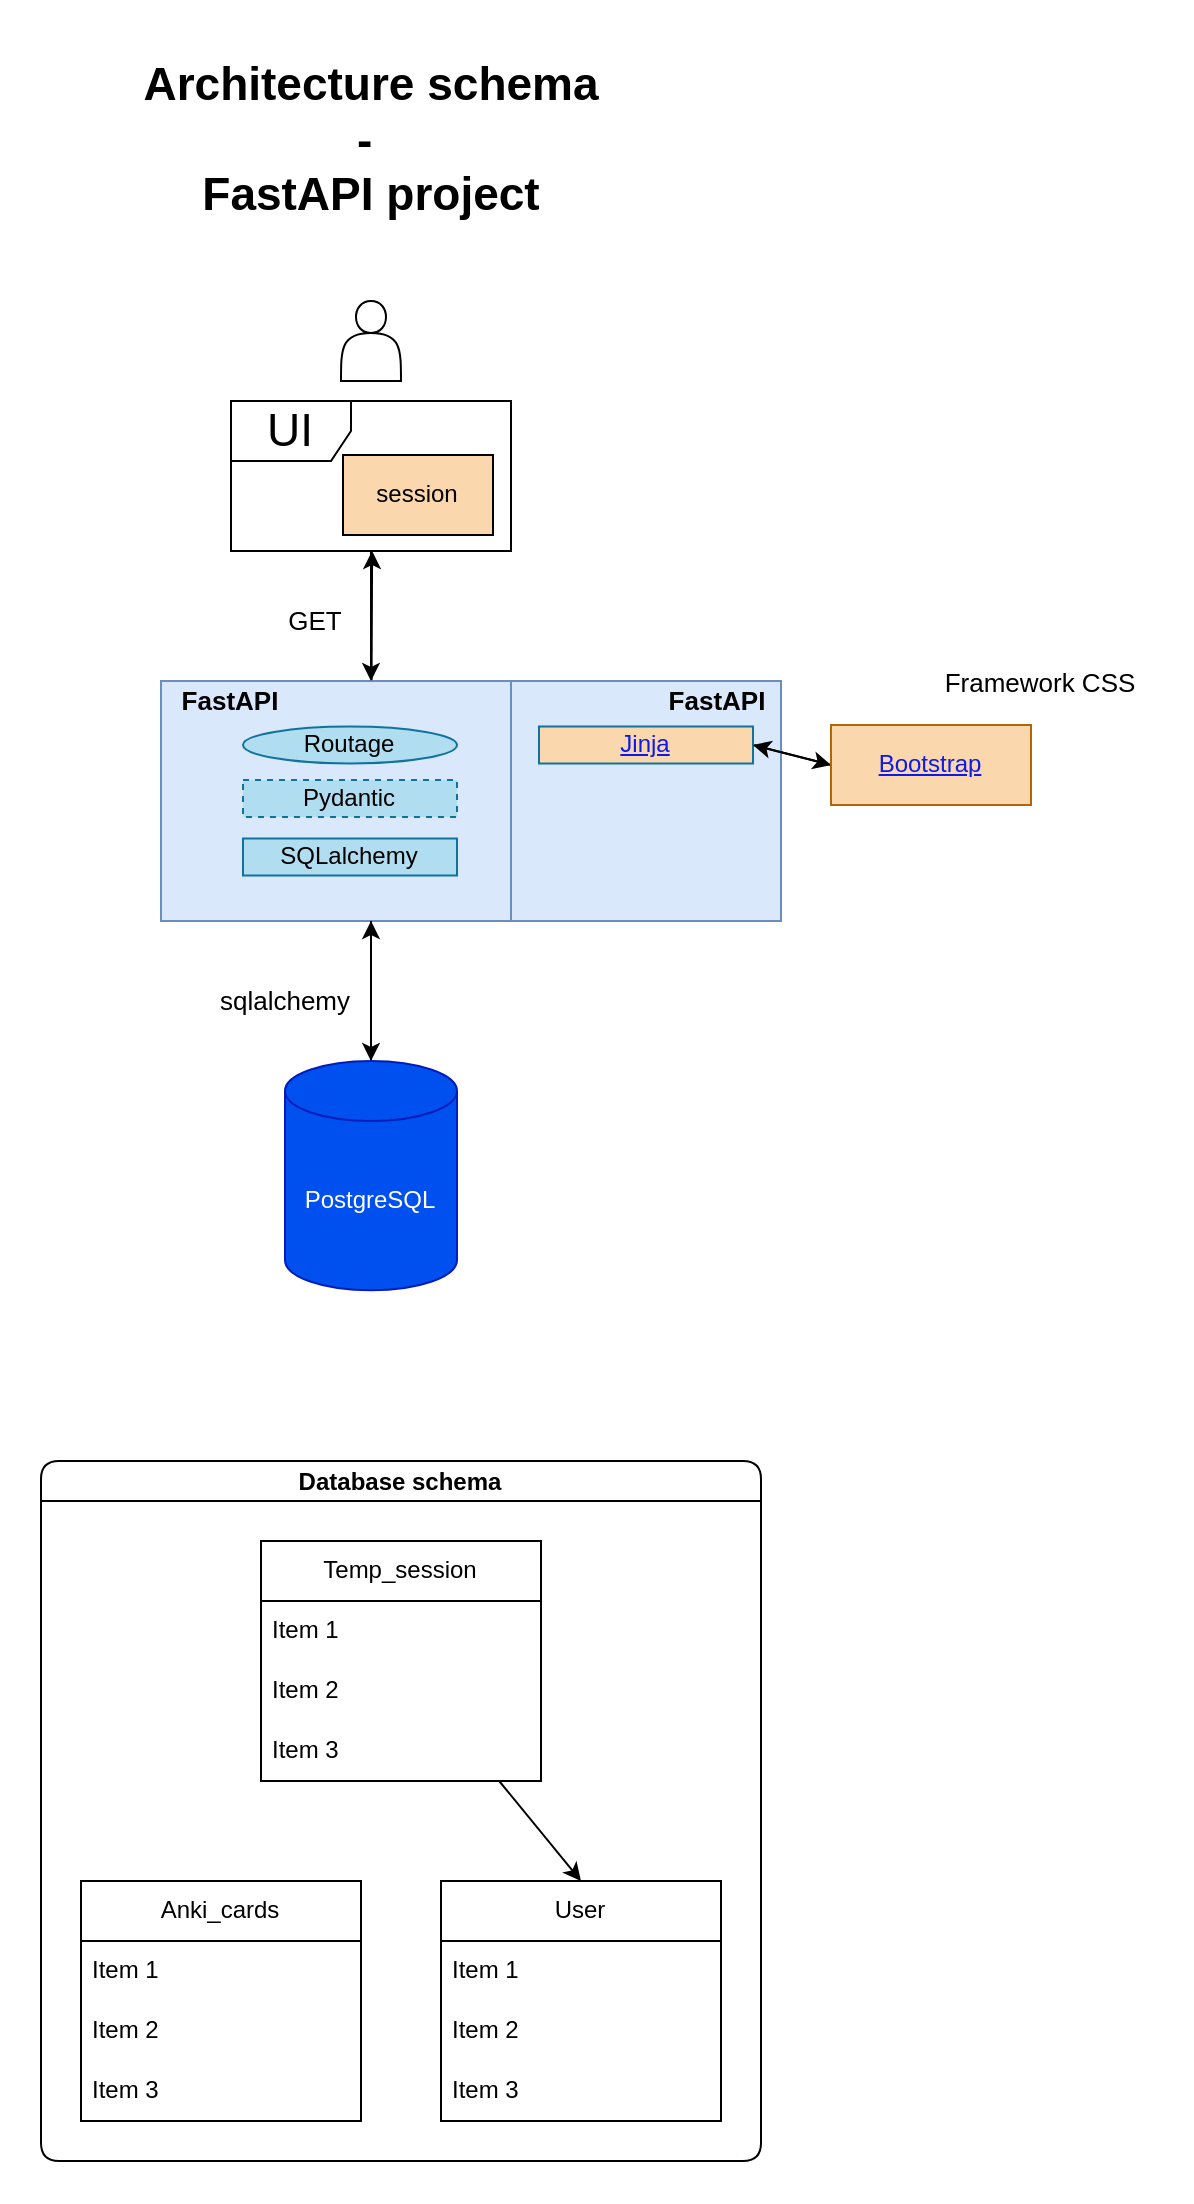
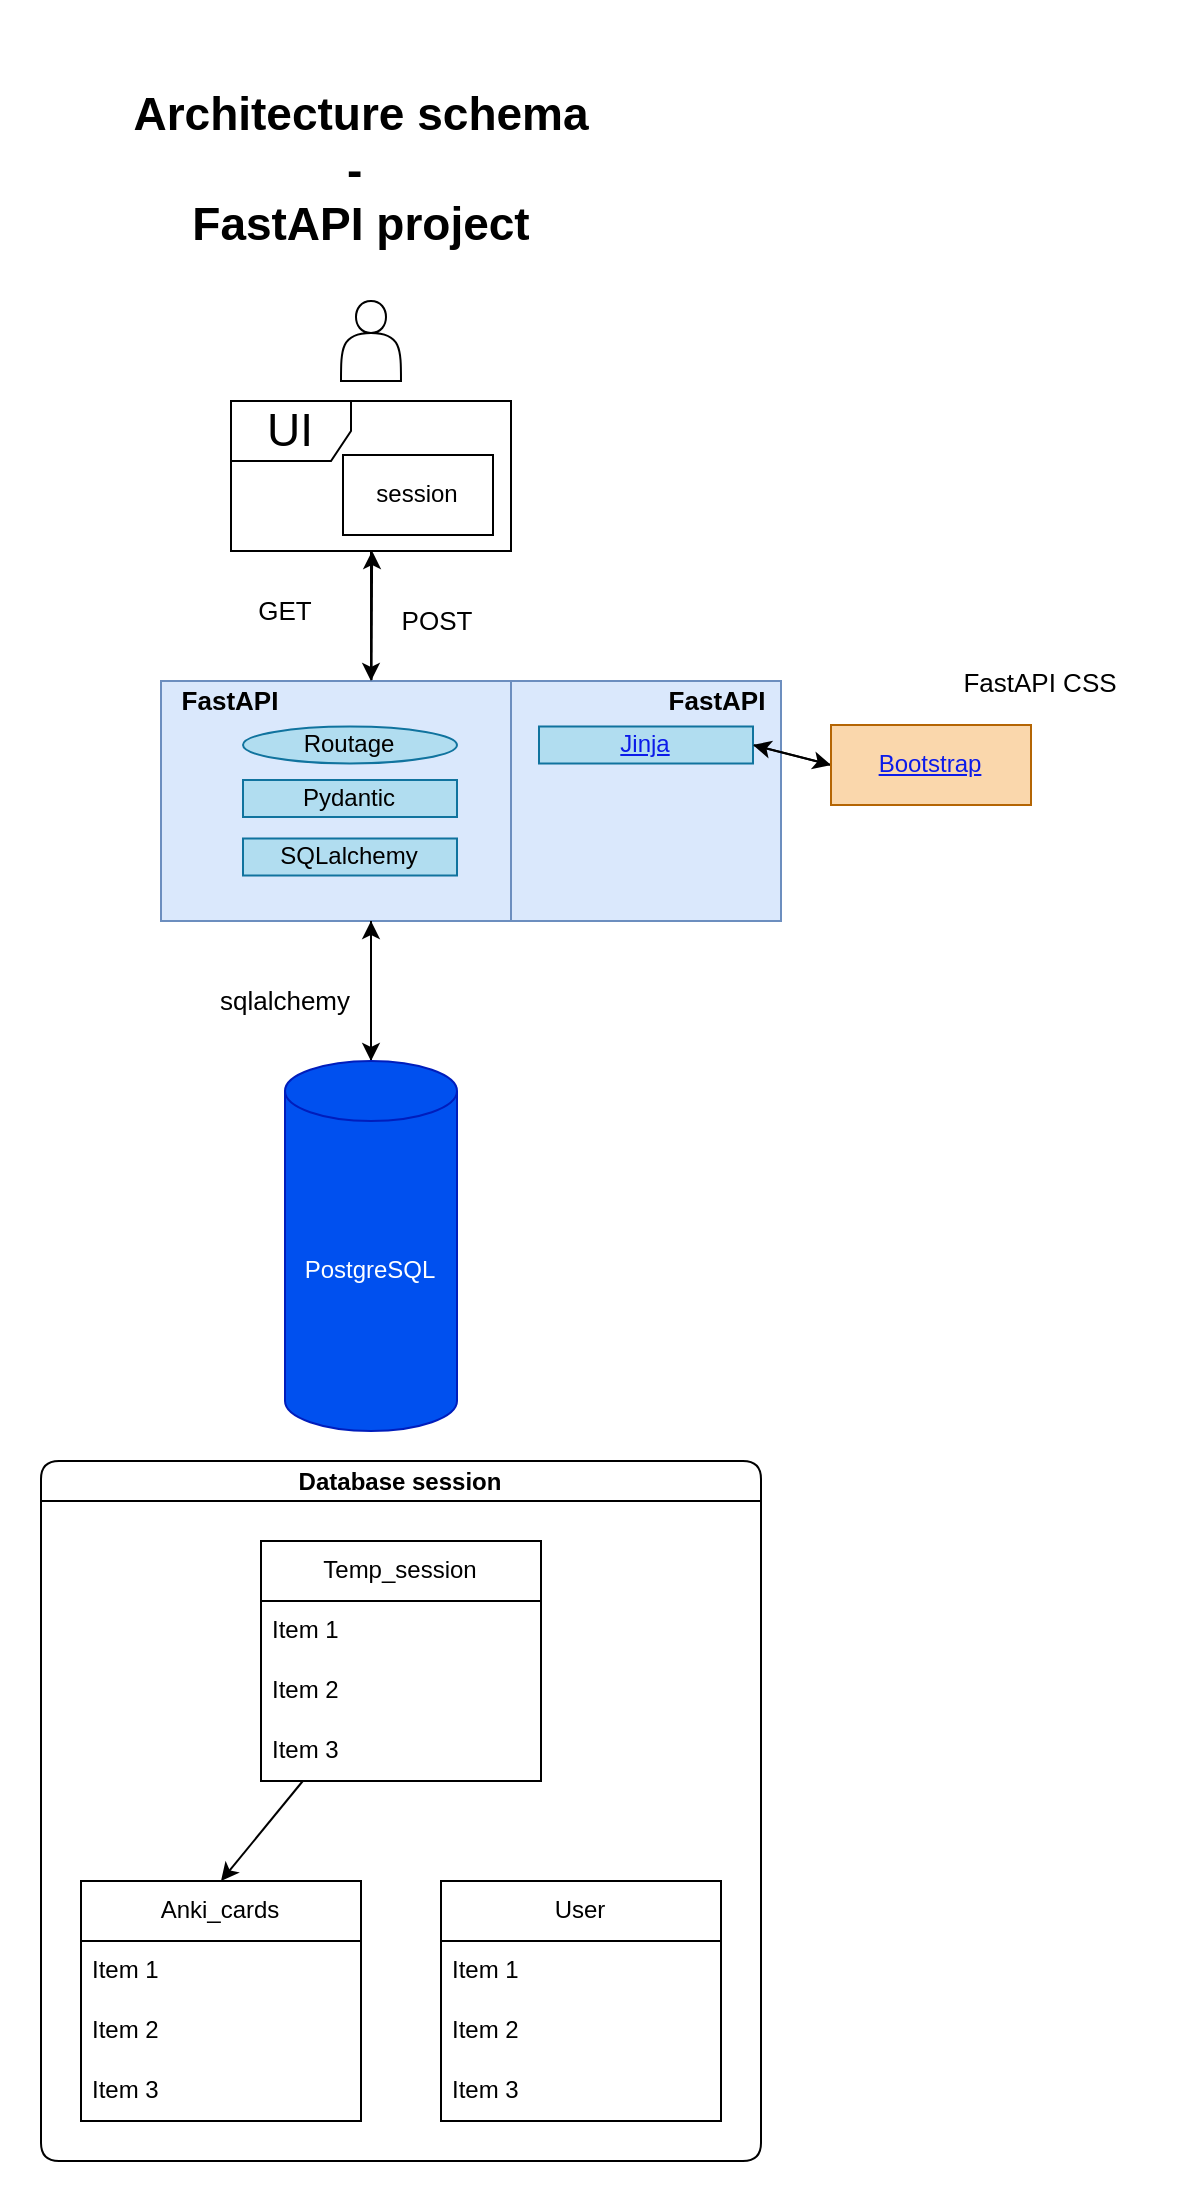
- <mxCell id="22" value="Architecture schema&lt;br style=&quot;font-size: 23px;&quot;&gt;-&amp;nbsp;&lt;br style=&quot;font-size: 23px;&quot;&gt;FastAPI project" style="text;strokeColor=none;fillColor=none;html=1;fontSize=23;fontStyle=1;verticalAlign=middle;align=center;rounded=1;labelBackgroundColor=none;" parent="1" vertex="1"><mxGeometry x="51" width="268" height="100" as="geometry" y="20" /></mxCell>
+ <mxCell id="22" value="Architecture schema&lt;br style=&quot;font-size: 23px;&quot;&gt;-&amp;nbsp;&lt;br style=&quot;font-size: 23px;&quot;&gt;FastAPI project" style="text;strokeColor=none;fillColor=none;html=1;fontSize=23;fontStyle=1;verticalAlign=middle;align=center;rounded=1;labelBackgroundColor=none;" parent="1" vertex="1"><mxGeometry x="46" y="35" width="268" height="100" as="geometry" /></mxCell>
- <mxCell id="28" value="session" style="rounded=0;whiteSpace=wrap;html=1;fillColor=#fad7ac;" parent="1" vertex="1"><mxGeometry x="171" y="227" width="75" height="40" as="geometry" /></mxCell>
+ <mxCell id="28" value="session" style="rounded=0;whiteSpace=wrap;html=1;" parent="1" vertex="1"><mxGeometry x="171" y="227" width="75" height="40" as="geometry" /></mxCell>
- <mxCell id="26" value="GET" style="text;html=1;strokeColor=none;fillColor=none;align=center;verticalAlign=middle;whiteSpace=wrap;rounded=0;labelBackgroundColor=none;fontSize=13;" parent="1" vertex="1"><mxGeometry x="130" y="300" width="55" height="20" as="geometry" /></mxCell>
+ <mxCell id="26" value="GET" style="text;html=1;strokeColor=none;fillColor=none;align=center;verticalAlign=middle;whiteSpace=wrap;rounded=0;labelBackgroundColor=none;fontSize=13;" parent="1" vertex="1"><mxGeometry x="115" y="295" width="55" height="20" as="geometry" /></mxCell>
+ <mxCell id="29" value="POST" style="text;html=1;strokeColor=none;fillColor=none;align=center;verticalAlign=middle;whiteSpace=wrap;rounded=0;labelBackgroundColor=none;fontSize=13;" parent="1" vertex="1"><mxGeometry x="191" y="300" width="55" height="20" as="geometry" /></mxCell>
- <mxCell id="35" value="&lt;span&gt;Framework CSS&lt;/span&gt;" style="text;html=1;strokeColor=none;fillColor=none;align=center;verticalAlign=middle;whiteSpace=wrap;rounded=0;labelBackgroundColor=none;fontSize=13;fontStyle=0" parent="1" vertex="1"><mxGeometry x="465" y="329" width="110" height="23" as="geometry" /></mxCell>
+ <mxCell id="35" value="&lt;span&gt;FastAPI CSS&lt;/span&gt;" style="text;html=1;strokeColor=none;fillColor=none;align=center;verticalAlign=middle;whiteSpace=wrap;rounded=0;labelBackgroundColor=none;fontSize=13;fontStyle=0" parent="1" vertex="1"><mxGeometry x="465" y="329" width="110" height="23" as="geometry" /></mxCell>
- <mxCell id="38" value="Jinja" style="rounded=0;whiteSpace=wrap;html=1;fillColor=#fad7ac;strokeColor=#10739e;fontStyle=4;fontColor=#0c1be9;" parent="1" vertex="1"><mxGeometry x="269" y="362.75" width="107" height="18.5" as="geometry" /></mxCell>
+ <mxCell id="38" value="Jinja" style="rounded=0;whiteSpace=wrap;html=1;fillColor=#b1ddf0;strokeColor=#10739e;fontStyle=4;fontColor=#0c1be9;" parent="1" vertex="1"><mxGeometry x="269" y="362.75" width="107" height="18.5" as="geometry" /></mxCell>
- <mxCell id="31" value="Pydantic" style="rounded=0;whiteSpace=wrap;html=1;fillColor=#b1ddf0;strokeColor=#10739e;dashed=1;" parent="1" vertex="1"><mxGeometry x="121" y="389.5" width="107" height="18.5" as="geometry" /></mxCell>
+ <mxCell id="31" value="Pydantic" style="rounded=0;whiteSpace=wrap;html=1;fillColor=#b1ddf0;strokeColor=#10739e;" parent="1" vertex="1"><mxGeometry x="121" y="389.5" width="107" height="18.5" as="geometry" /></mxCell>
- <mxCell id="21" value="PostgreSQL" style="shape=cylinder3;whiteSpace=wrap;html=1;boundedLbl=1;backgroundOutline=1;size=15;rounded=1;fillColor=#0050ef;strokeColor=#001DBC;fontColor=#ffffff;" parent="1" vertex="1"><mxGeometry x="142" y="530" width="86" height="114.67" as="geometry" /></mxCell>
+ <mxCell id="21" value="PostgreSQL" style="shape=cylinder3;whiteSpace=wrap;html=1;boundedLbl=1;backgroundOutline=1;size=15;rounded=1;fillColor=#0050ef;strokeColor=#001DBC;fontColor=#ffffff;" parent="1" vertex="1"><mxGeometry x="142" y="530" width="86" height="185" as="geometry" /></mxCell>
- <mxCell id="2" value="Database schema" style="swimlane;startSize=20;horizontal=1;childLayout=treeLayout;horizontalTree=0;resizable=0;containerType=tree;fontSize=12;rounded=1;" parent="1" vertex="1"><mxGeometry x="20" y="730" width="360" height="350" as="geometry" /></mxCell>
+ <mxCell id="2" value="Database session" style="swimlane;startSize=20;horizontal=1;childLayout=treeLayout;horizontalTree=0;resizable=0;containerType=tree;fontSize=12;rounded=1;" parent="1" vertex="1"><mxGeometry x="20" y="730" width="360" height="350" as="geometry" /></mxCell>
+ <mxCell id="3" style="edgeStyle=none;html=1;entryX=0.5;entryY=0;entryDx=0;entryDy=0;" parent="2" source="5" target="9" edge="1"><mxGeometry relative="1" as="geometry" /></mxCell>
- <mxCell id="4" style="edgeStyle=none;html=1;entryX=0.5;entryY=0;entryDx=0;entryDy=0;" parent="2" source="5" target="13" edge="1"><mxGeometry relative="1" as="geometry" /></mxCell>
